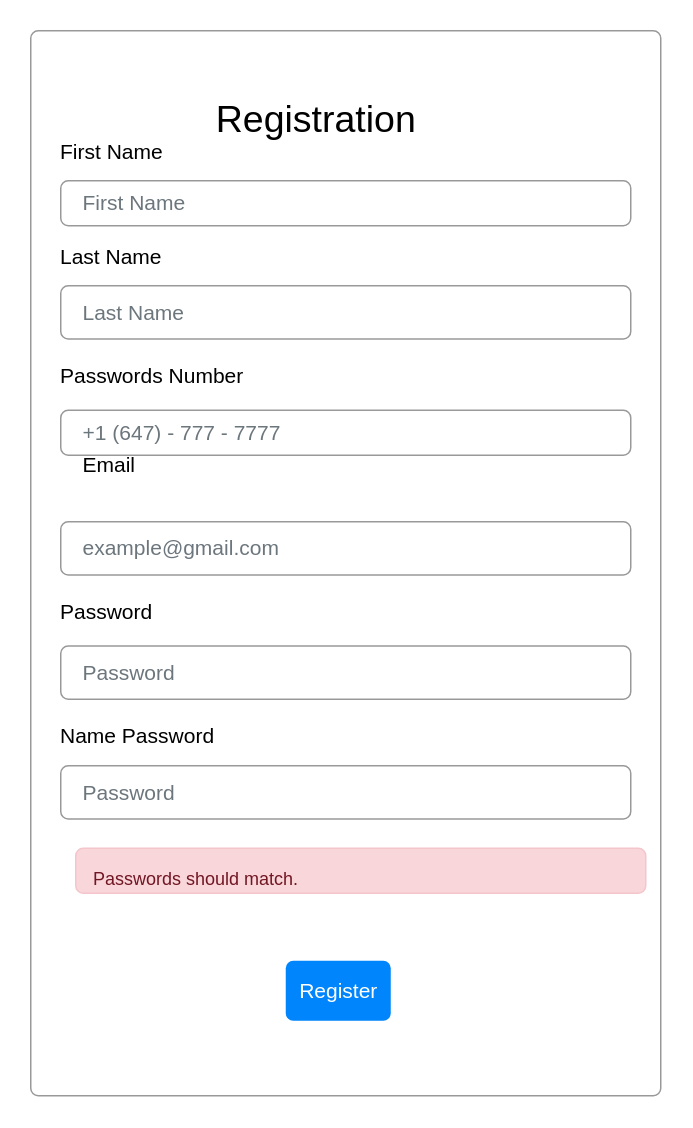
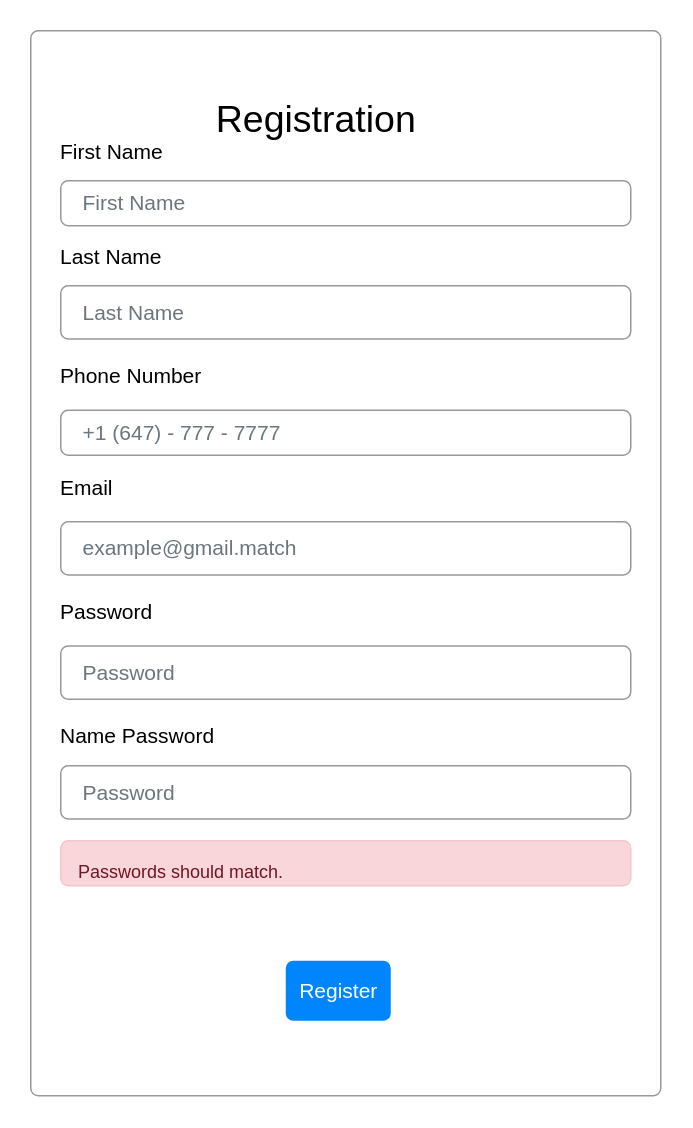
- <mxCell id="10" value="Passwords Number" style="fillColor=none;strokeColor=none;align=left;spacing=20;fontSize=14;" vertex="1" parent="2"><mxGeometry y="205.497" width="220" height="47.333" as="geometry" /></mxCell>
+ <mxCell id="10" value="Phone Number" style="fillColor=none;strokeColor=none;align=left;spacing=20;fontSize=14;" vertex="1" parent="2"><mxGeometry y="205.497" width="220" height="47.333" as="geometry" /></mxCell>
- <mxCell id="11" value="Email" style="fillColor=none;strokeColor=none;align=left;spacing=20;fontSize=14;" vertex="1" parent="2"><mxGeometry x="15" y="265" width="220" height="47.333" as="geometry" /></mxCell>
+ <mxCell id="11" value="Email" style="fillColor=none;strokeColor=none;align=left;spacing=20;fontSize=14;" vertex="1" parent="2"><mxGeometry y="280" width="220" height="47.333" as="geometry" /></mxCell>
- <mxCell id="12" value="example@gmail.com" style="html=1;shadow=0;dashed=0;shape=mxgraph.bootstrap.rrect;rSize=5;fillColor=none;strokeColor=#999999;align=left;spacing=15;fontSize=14;fontColor=#6C767D;" vertex="1" parent="2"><mxGeometry x="20" y="327.333" width="380" height="35.5" as="geometry" /></mxCell>
+ <mxCell id="12" value="example@gmail.match" style="html=1;shadow=0;dashed=0;shape=mxgraph.bootstrap.rrect;rSize=5;fillColor=none;strokeColor=#999999;align=left;spacing=15;fontSize=14;fontColor=#6C767D;" vertex="1" parent="2"><mxGeometry x="20" y="327.333" width="380" height="35.5" as="geometry" /></mxCell>
- <mxCell id="17" value="&lt;font style=&quot;font-size: 12px; line-height: 1.2;&quot;&gt;Passwords should match.&lt;/font&gt;" style="html=1;shadow=0;dashed=0;shape=mxgraph.bootstrap.rrect;rSize=5;strokeColor=#F4C5CB;strokeWidth=1;fillColor=#F8D6DA;fontColor=#711623;whiteSpace=wrap;align=left;verticalAlign=middle;spacingLeft=10;fontSize=25;" vertex="1" parent="2"><mxGeometry x="30" y="545" width="380" height="30" as="geometry" /></mxCell>
+ <mxCell id="17" value="&lt;font style=&quot;font-size: 12px; line-height: 1.2;&quot;&gt;Passwords should match.&lt;/font&gt;" style="html=1;shadow=0;dashed=0;shape=mxgraph.bootstrap.rrect;rSize=5;strokeColor=#F4C5CB;strokeWidth=1;fillColor=#F8D6DA;fontColor=#711623;whiteSpace=wrap;align=left;verticalAlign=middle;spacingLeft=10;fontSize=25;" vertex="1" parent="2"><mxGeometry x="20" y="540" width="380" height="30" as="geometry" /></mxCell>
